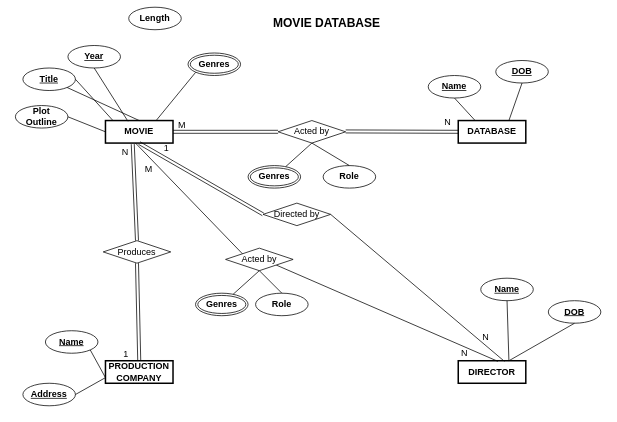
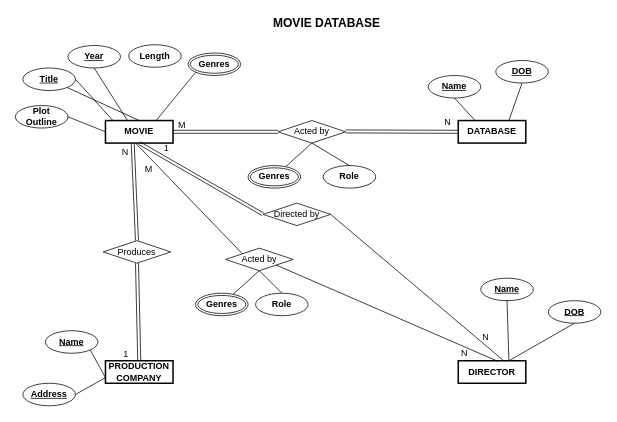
- <mxCell id="8" value="Length" style="ellipse;whiteSpace=wrap;html=1;align=center;fontStyle=1" parent="1" vertex="1"><mxGeometry x="171" y="9" width="70" height="30" as="geometry" /></mxCell>
+ <mxCell id="8" value="Length" style="ellipse;whiteSpace=wrap;html=1;align=center;fontStyle=1" parent="1" vertex="1"><mxGeometry x="171" y="59" width="70" height="30" as="geometry" /></mxCell>
